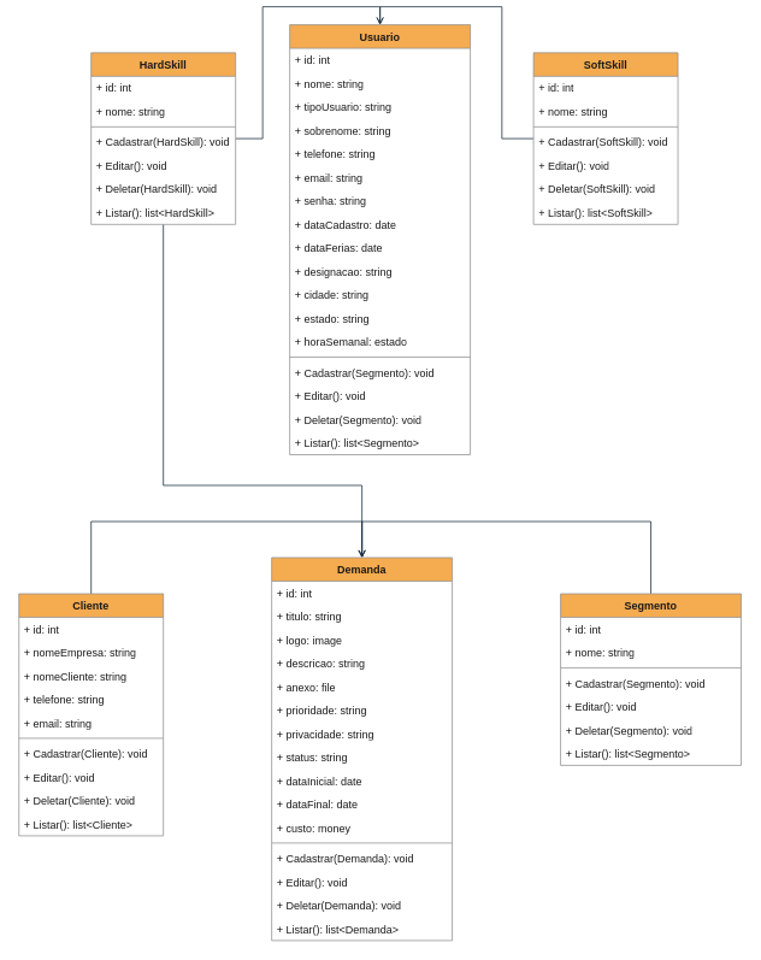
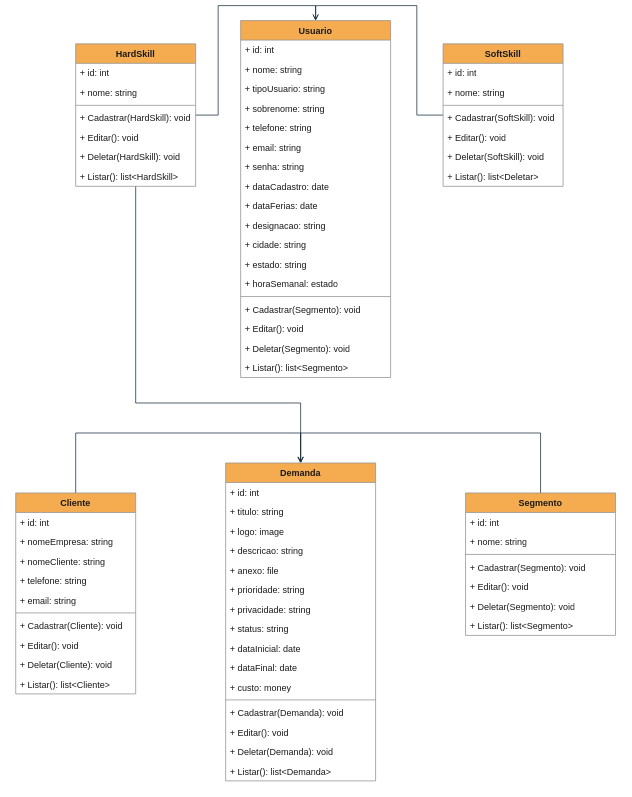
- <mxCell id="20" value="+ Listar(): list&amp;lt;SoftSkill&amp;gt;" style="text;strokeColor=none;fillColor=none;align=left;verticalAlign=top;spacingLeft=4;spacingRight=4;overflow=hidden;rotatable=0;points=[[0,0.5],[1,0.5]];portConstraint=eastwest;whiteSpace=wrap;html=1;labelBackgroundColor=none;fontColor=#1A1A1A;" parent="13" vertex="1"><mxGeometry y="164" width="160" height="26" as="geometry" /></mxCell>
+ <mxCell id="20" value="+ Listar(): list&amp;lt;Deletar&amp;gt;" style="text;strokeColor=none;fillColor=none;align=left;verticalAlign=top;spacingLeft=4;spacingRight=4;overflow=hidden;rotatable=0;points=[[0,0.5],[1,0.5]];portConstraint=eastwest;whiteSpace=wrap;html=1;labelBackgroundColor=none;fontColor=#1A1A1A;" parent="13" vertex="1"><mxGeometry y="164" width="160" height="26" as="geometry" /></mxCell>
